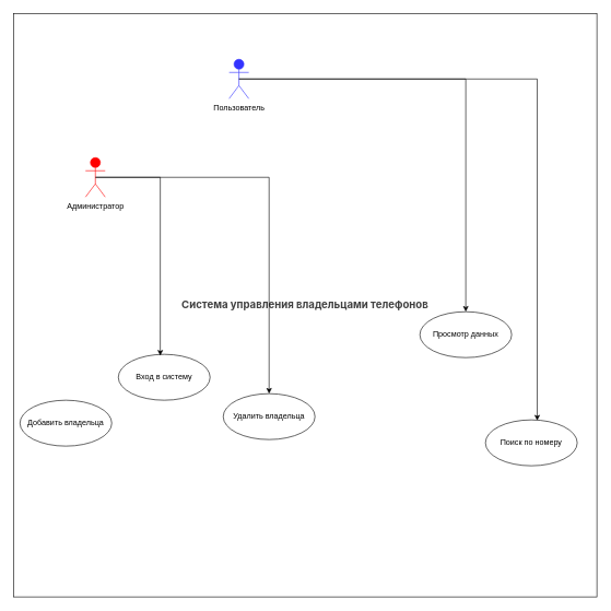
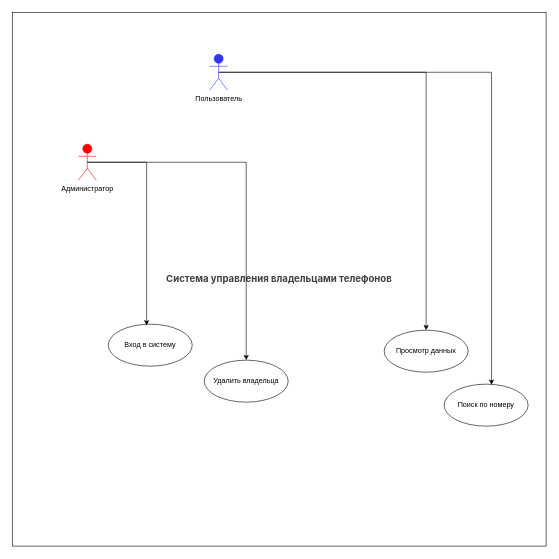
- <mxCell id="11" value="Просмотр данных" style="ellipse;whiteSpace=wrap;html=1;" vertex="1" parent="1"><mxGeometry x="640" y="475" width="140" height="70" as="geometry" /></mxCell>
+ <mxCell id="11" value="Просмотр данных" style="ellipse;whiteSpace=wrap;html=1;" vertex="1" parent="1"><mxGeometry x="640" y="550" width="140" height="70" as="geometry" /></mxCell>
- <mxCell id="8" value="Добавить владельца" style="ellipse;whiteSpace=wrap;html=1;" vertex="1" parent="1"><mxGeometry x="30" y="610" width="140" height="70" as="geometry" /></mxCell>
